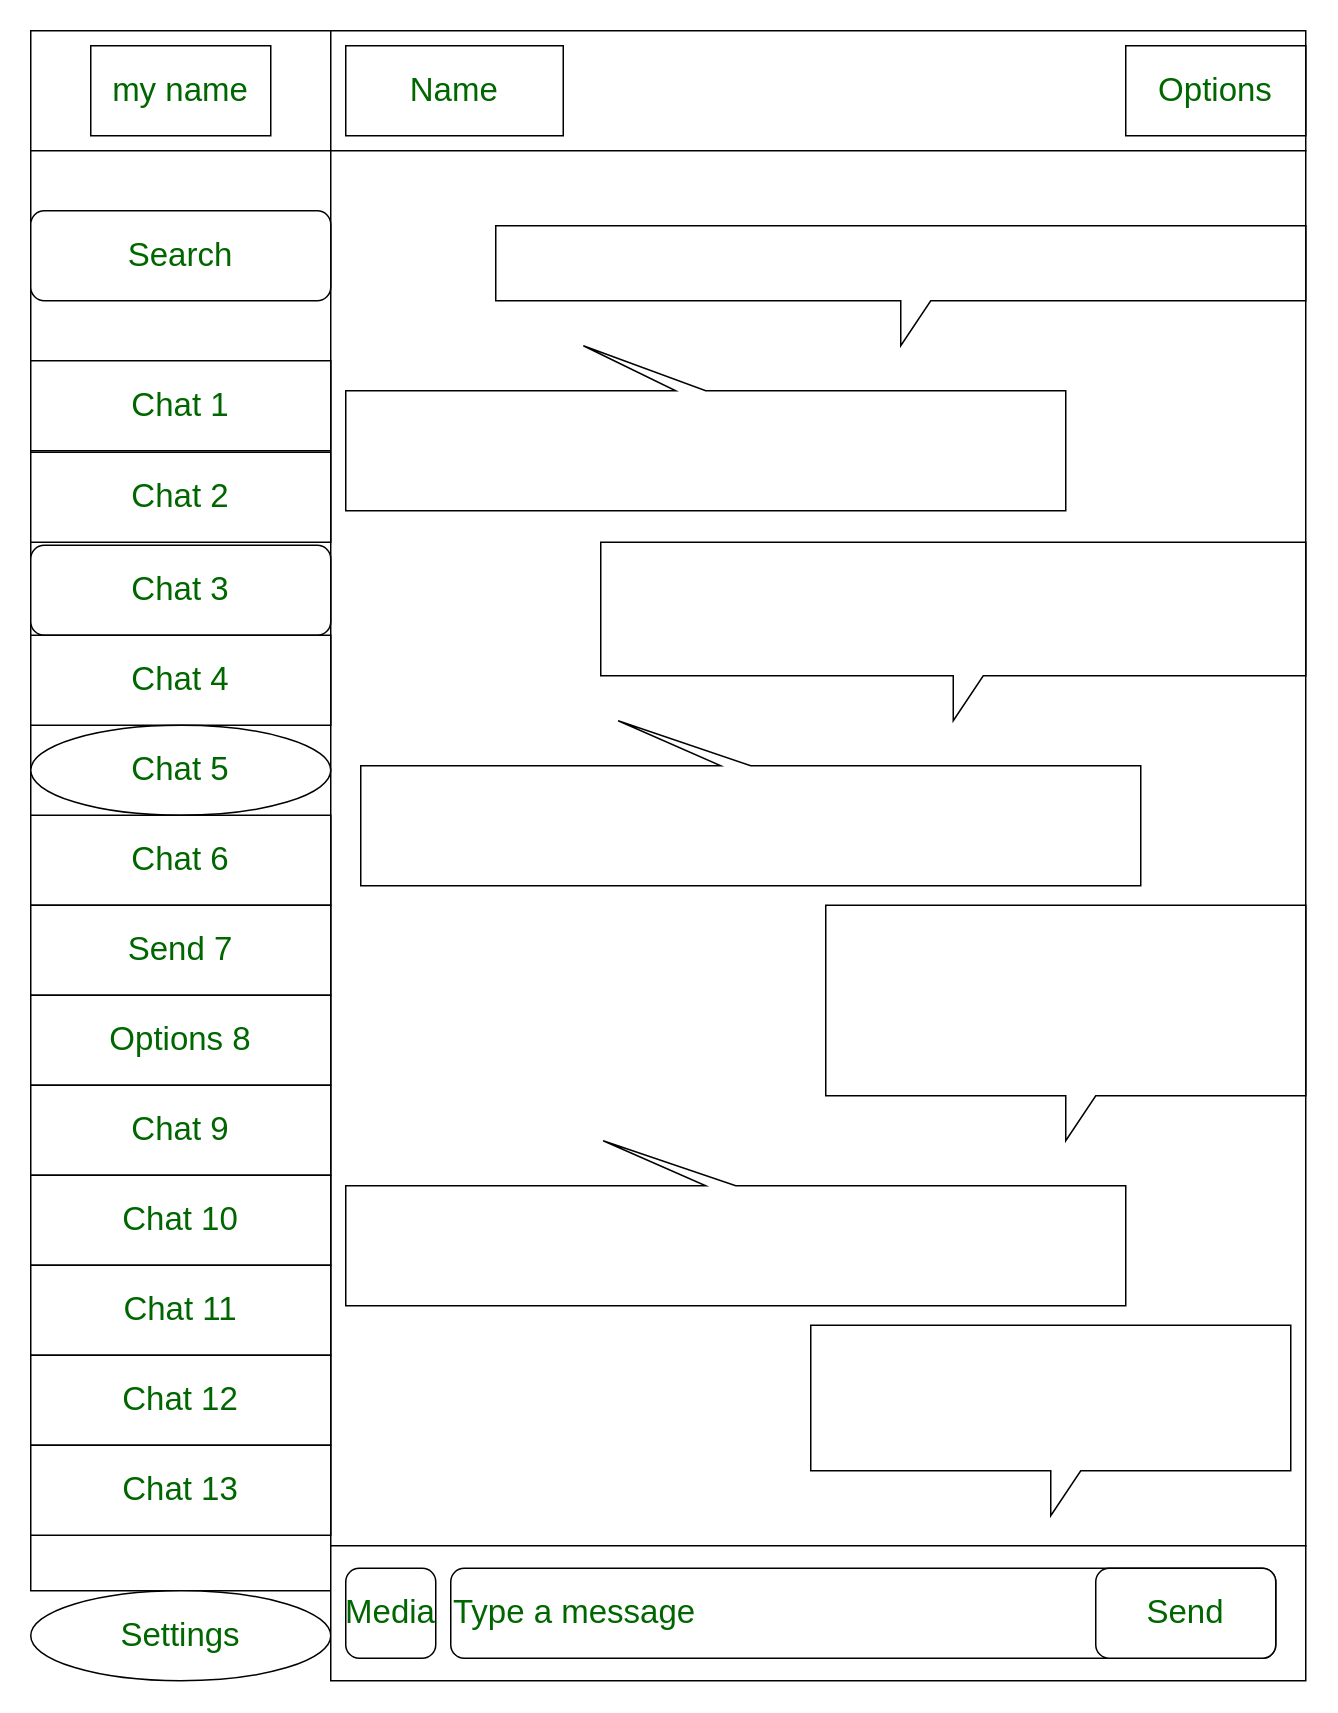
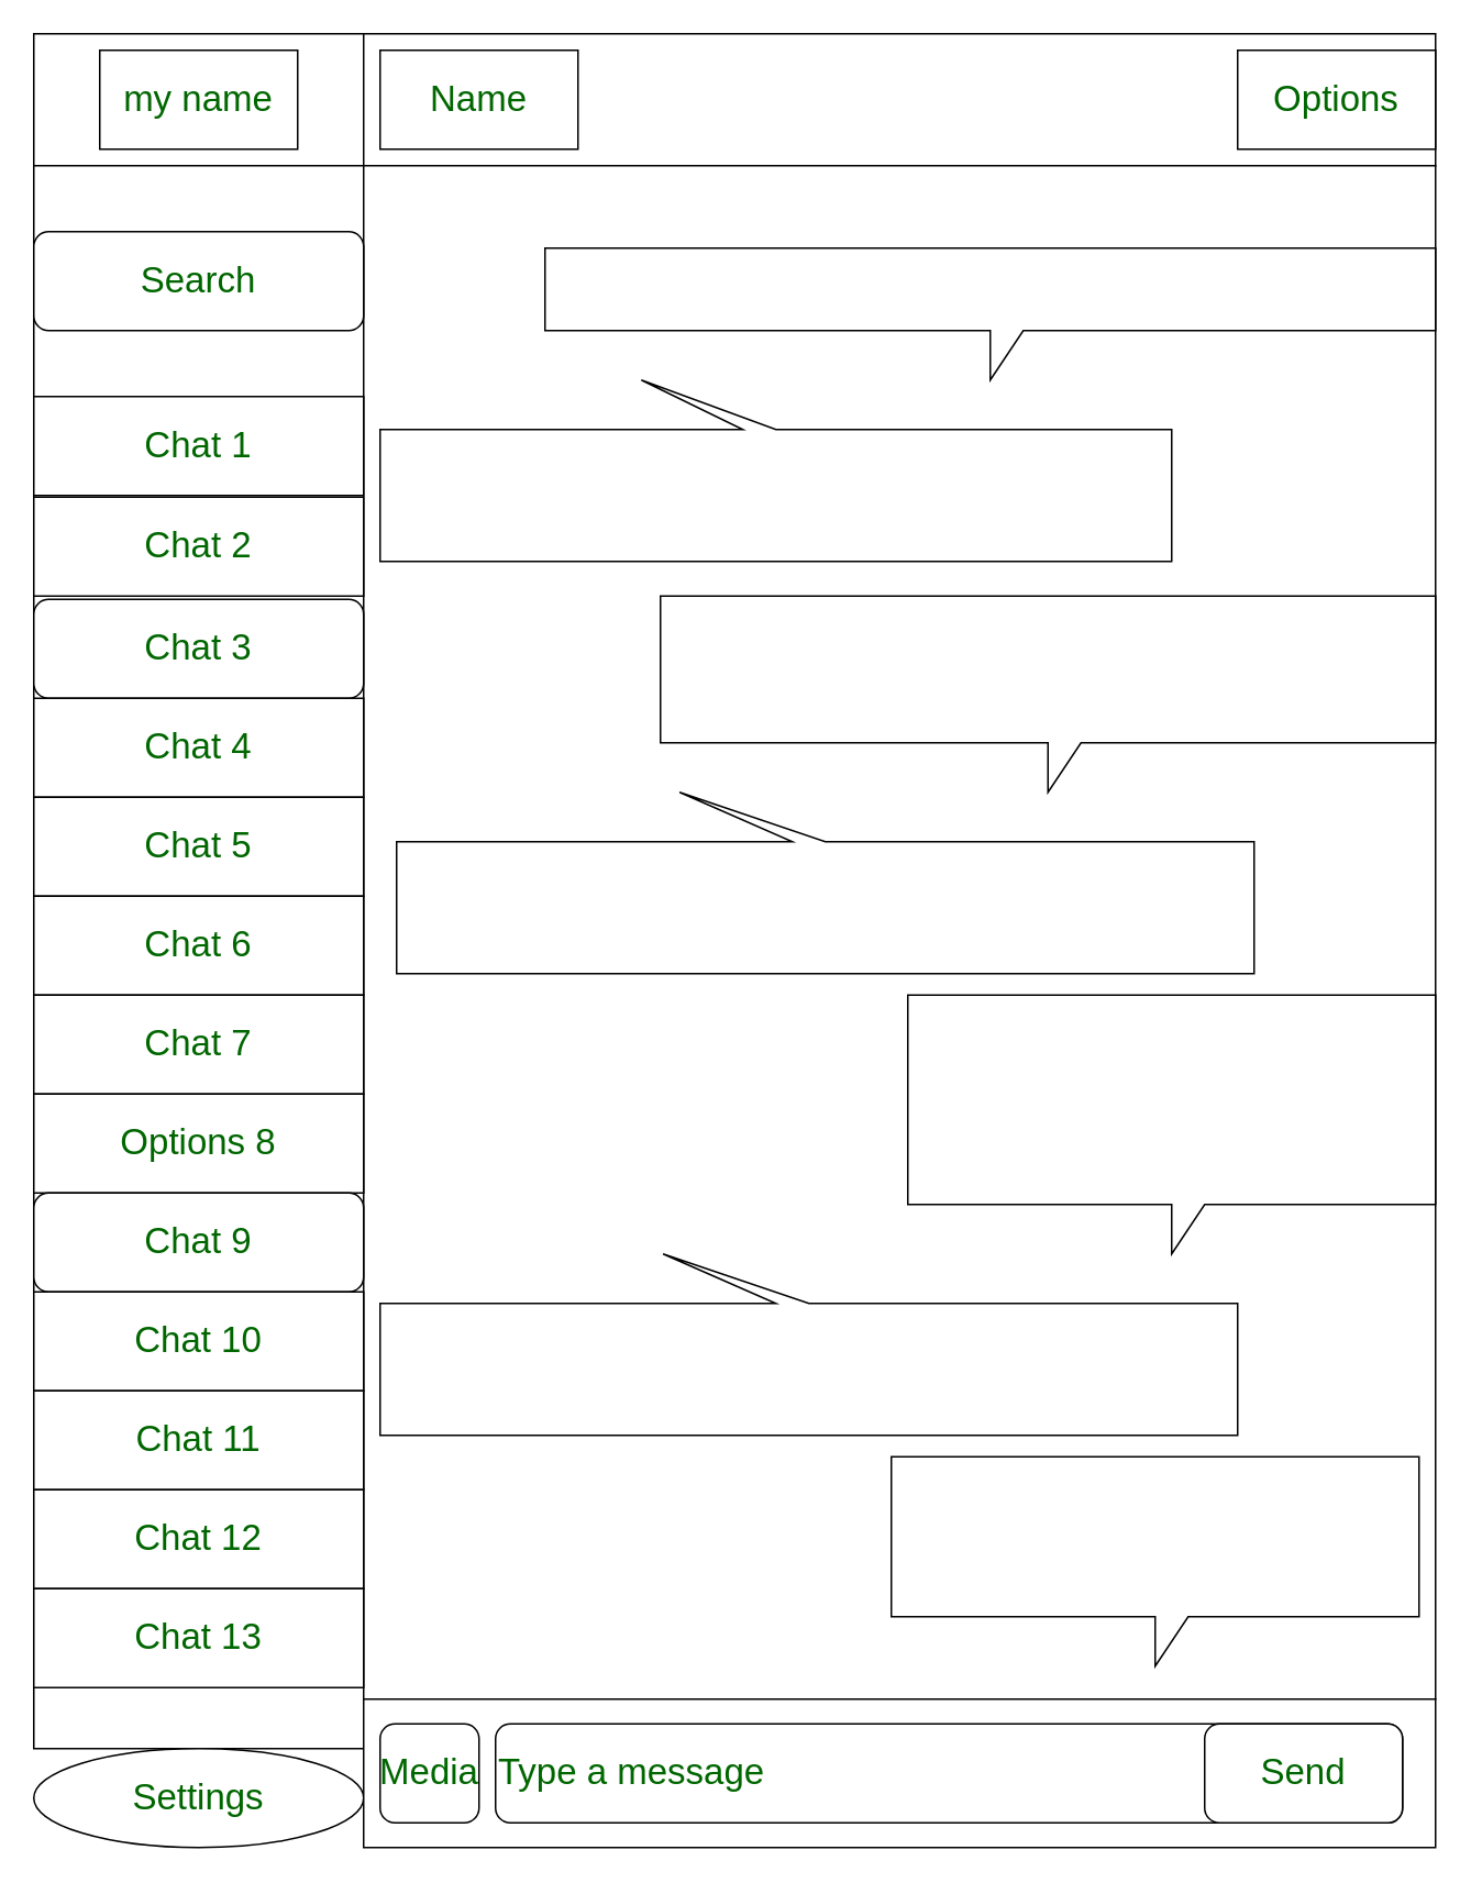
- <mxCell id="6" value="Name" style="rounded=0;whiteSpace=wrap;html=1;fontSize=22;fontColor=#006600;" vertex="1" parent="1"><mxGeometry x="230" y="30" width="145" height="60" as="geometry" /></mxCell>
+ <mxCell id="6" value="Name" style="rounded=0;whiteSpace=wrap;html=1;fontSize=22;fontColor=#006600;" vertex="1" parent="1"><mxGeometry x="230" y="30" width="120" height="60" as="geometry" /></mxCell>
- <mxCell id="19" value="Chat 5" style="ellipse;whiteSpace=wrap;html=1;fontSize=22;fontColor=#006600;" vertex="1" parent="1"><mxGeometry y="483" width="200" height="60" as="geometry" x="20" /></mxCell>
+ <mxCell id="19" value="Chat 5" style="rounded=0;whiteSpace=wrap;html=1;fontSize=22;fontColor=#006600;" vertex="1" parent="1"><mxGeometry y="483" width="200" height="60" as="geometry" x="20" /></mxCell>
- <mxCell id="21" value="Send 7" style="rounded=0;whiteSpace=wrap;html=1;fontSize=22;fontColor=#006600;" vertex="1" parent="1"><mxGeometry y="603" width="200" height="60" as="geometry" x="20" /></mxCell>
+ <mxCell id="21" value="Chat 7" style="rounded=0;whiteSpace=wrap;html=1;fontSize=22;fontColor=#006600;" vertex="1" parent="1"><mxGeometry y="603" width="200" height="60" as="geometry" x="20" /></mxCell>
- <mxCell id="23" value="Chat 9" style="rounded=0;whiteSpace=wrap;html=1;fontSize=22;fontColor=#006600;" vertex="1" parent="1"><mxGeometry y="723" width="200" height="60" as="geometry" x="20" /></mxCell>
+ <mxCell id="23" value="Chat 9" style="whiteSpace=wrap;html=1;fontSize=22;fontColor=#006600;rounded=1;" vertex="1" parent="1"><mxGeometry y="723" width="200" height="60" as="geometry" x="20" /></mxCell>
